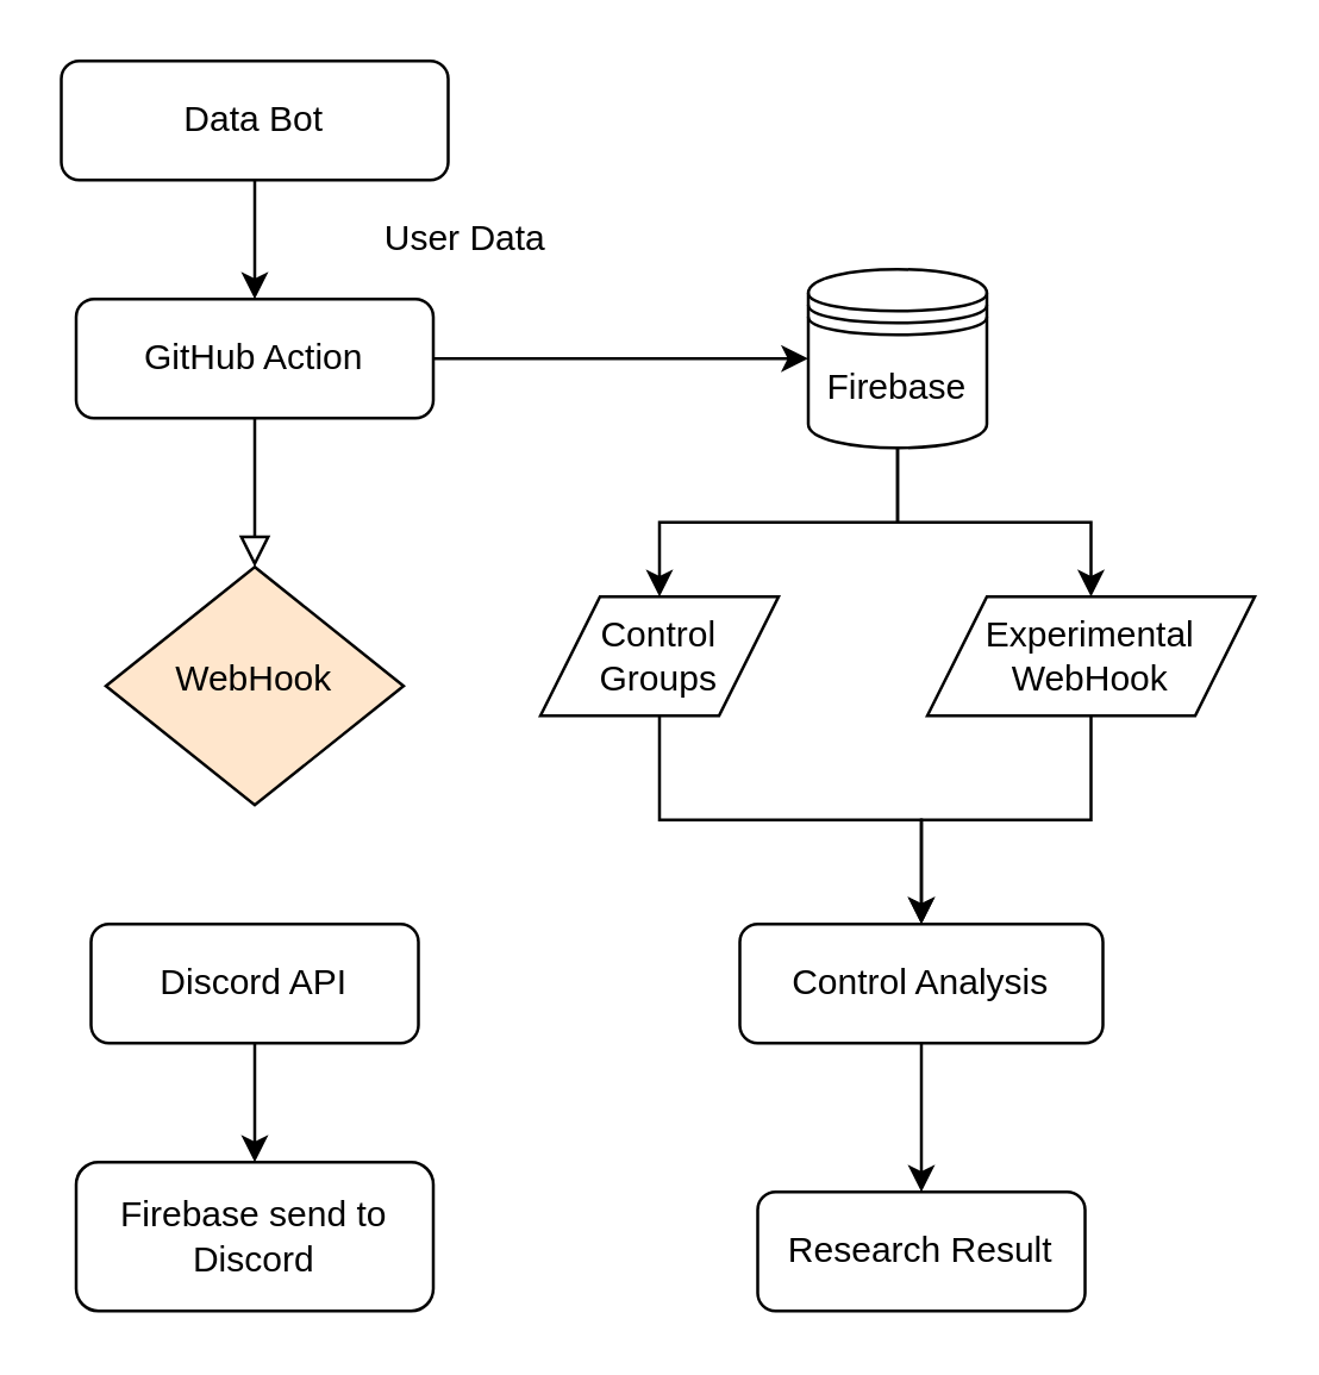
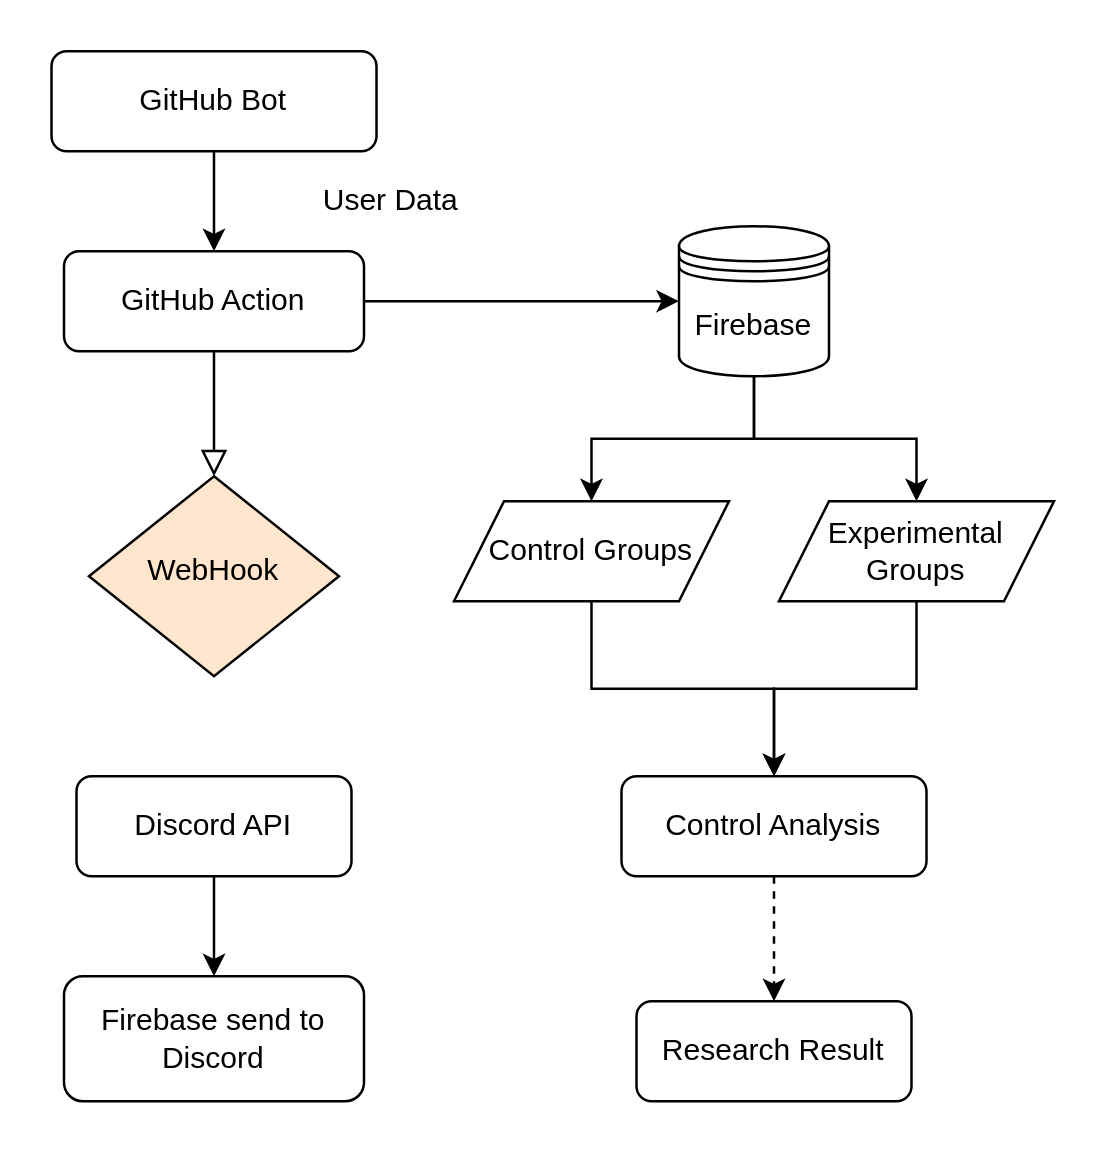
- <mxCell id="9" value="Data Bot" style="rounded=1;whiteSpace=wrap;html=1;" vertex="1" parent="1"><mxGeometry x="20" y="20" width="130" height="40" as="geometry" /></mxCell>
+ <mxCell id="9" value="GitHub Bot" style="rounded=1;whiteSpace=wrap;html=1;" vertex="1" parent="1"><mxGeometry x="20" y="20" width="130" height="40" as="geometry" /></mxCell>
- <mxCell id="16" value="Control Groups" style="shape=parallelogram;perimeter=parallelogramPerimeter;whiteSpace=wrap;html=1;fixedSize=1;" vertex="1" parent="1"><mxGeometry x="181" y="200" width="80" height="40" as="geometry" /></mxCell>
+ <mxCell id="16" value="Control Groups" style="shape=parallelogram;perimeter=parallelogramPerimeter;whiteSpace=wrap;html=1;fixedSize=1;" vertex="1" parent="1"><mxGeometry x="181" y="200" width="110" height="40" as="geometry" /></mxCell>
- <mxCell id="18" value="Experimental WebHook" style="shape=parallelogram;perimeter=parallelogramPerimeter;whiteSpace=wrap;html=1;fixedSize=1;" vertex="1" parent="1"><mxGeometry x="311" y="200" width="110" height="40" as="geometry" /></mxCell>
+ <mxCell id="18" value="Experimental Groups" style="shape=parallelogram;perimeter=parallelogramPerimeter;whiteSpace=wrap;html=1;fixedSize=1;" vertex="1" parent="1"><mxGeometry x="311" y="200" width="110" height="40" as="geometry" /></mxCell>
- <mxCell id="13" style="edgeStyle=orthogonalEdgeStyle;rounded=0;orthogonalLoop=1;jettySize=auto;html=1;" edge="1" parent="1" source="14" target="11"><mxGeometry relative="1" as="geometry" /></mxCell>
+ <mxCell id="13" style="edgeStyle=orthogonalEdgeStyle;rounded=0;orthogonalLoop=1;jettySize=auto;html=1;dashed=1;" edge="1" parent="1" source="14" target="11"><mxGeometry relative="1" as="geometry" /></mxCell>
